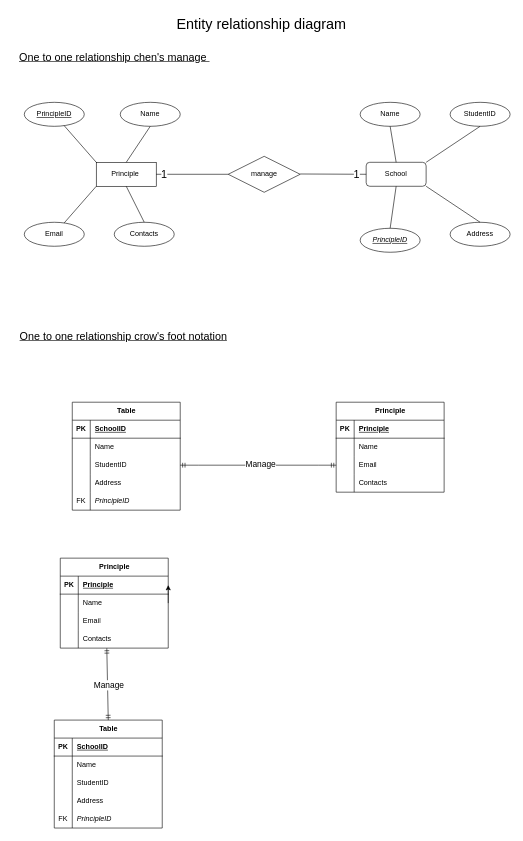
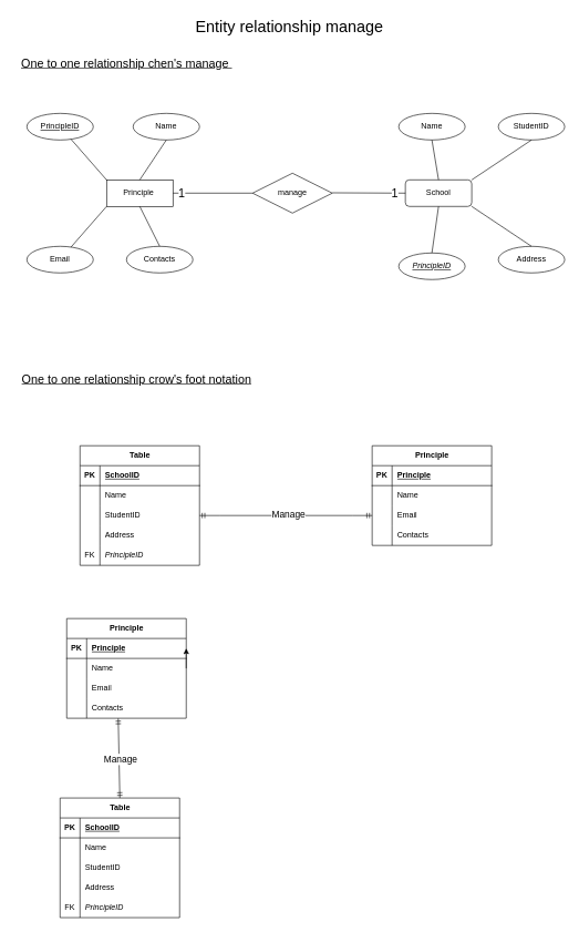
- <mxCell id="2" value="&lt;font style=&quot;font-size: 24px;&quot;&gt;Entity relationship diagram&lt;/font&gt;" style="text;html=1;align=center;verticalAlign=middle;resizable=0;points=[];autosize=1;strokeColor=none;fillColor=none;" parent="1" vertex="1"><mxGeometry x="280" y="20" width="310" height="40" as="geometry" /></mxCell>
+ <mxCell id="2" value="&lt;font style=&quot;font-size: 24px;&quot;&gt;Entity relationship manage&lt;/font&gt;" style="text;html=1;align=center;verticalAlign=middle;resizable=0;points=[];autosize=1;strokeColor=none;fillColor=none;" parent="1" vertex="1"><mxGeometry x="280" y="20" width="310" height="40" as="geometry" /></mxCell>
- <mxCell id="28" value="&lt;font style=&quot;font-size: 18px;&quot;&gt;&lt;u&gt;One to one relationship crow's foot notation&lt;/u&gt;&lt;/font&gt;" style="text;html=1;align=center;verticalAlign=middle;resizable=0;points=[];autosize=1;strokeColor=none;fillColor=none;" parent="1" vertex="1"><mxGeometry x="20" y="540" width="370" height="40" as="geometry" /></mxCell>
+ <mxCell id="28" value="&lt;font style=&quot;font-size: 18px;&quot;&gt;&lt;u&gt;One to one relationship crow's foot notation&lt;/u&gt;&lt;/font&gt;" style="text;html=1;align=center;verticalAlign=middle;resizable=0;points=[];autosize=1;strokeColor=none;fillColor=none;" parent="1" vertex="1"><mxGeometry x="20" y="550" width="370" height="40" as="geometry" /></mxCell>
